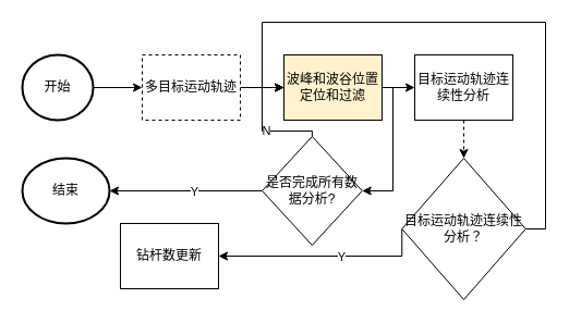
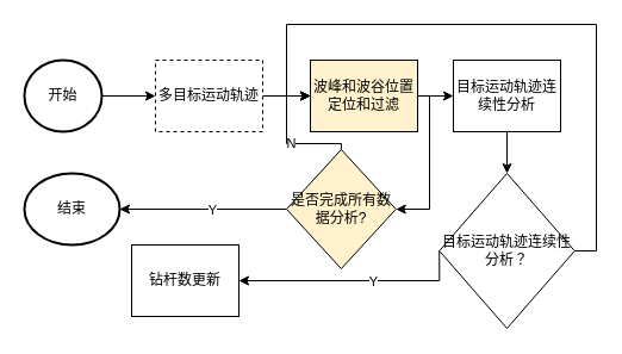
- <mxCell id="11" style="edgeStyle=orthogonalEdgeStyle;rounded=0;orthogonalLoop=1;jettySize=auto;html=1;exitX=0.5;exitY=1;exitDx=0;exitDy=0;entryX=0.5;entryY=0;entryDx=0;entryDy=0;dashed=1;" edge="1" parent="1" source="12" target="10"><mxGeometry relative="1" as="geometry" /></mxCell>
+ <mxCell id="11" style="edgeStyle=orthogonalEdgeStyle;rounded=0;orthogonalLoop=1;jettySize=auto;html=1;exitX=0.5;exitY=1;exitDx=0;exitDy=0;entryX=0.5;entryY=0;entryDx=0;entryDy=0;" edge="1" parent="1" source="12" target="10"><mxGeometry relative="1" as="geometry" /></mxCell>
- <mxCell id="21" value="是否完成所有数据分析?" style="rhombus;whiteSpace=wrap;html=1;" vertex="1" parent="1"><mxGeometry x="240" y="125" width="91.75" height="100" as="geometry" /></mxCell>
+ <mxCell id="21" value="是否完成所有数据分析?" style="rhombus;whiteSpace=wrap;html=1;fillColor=#fff2cc;" vertex="1" parent="1"><mxGeometry x="240" y="125" width="91.75" height="100" as="geometry" /></mxCell>
